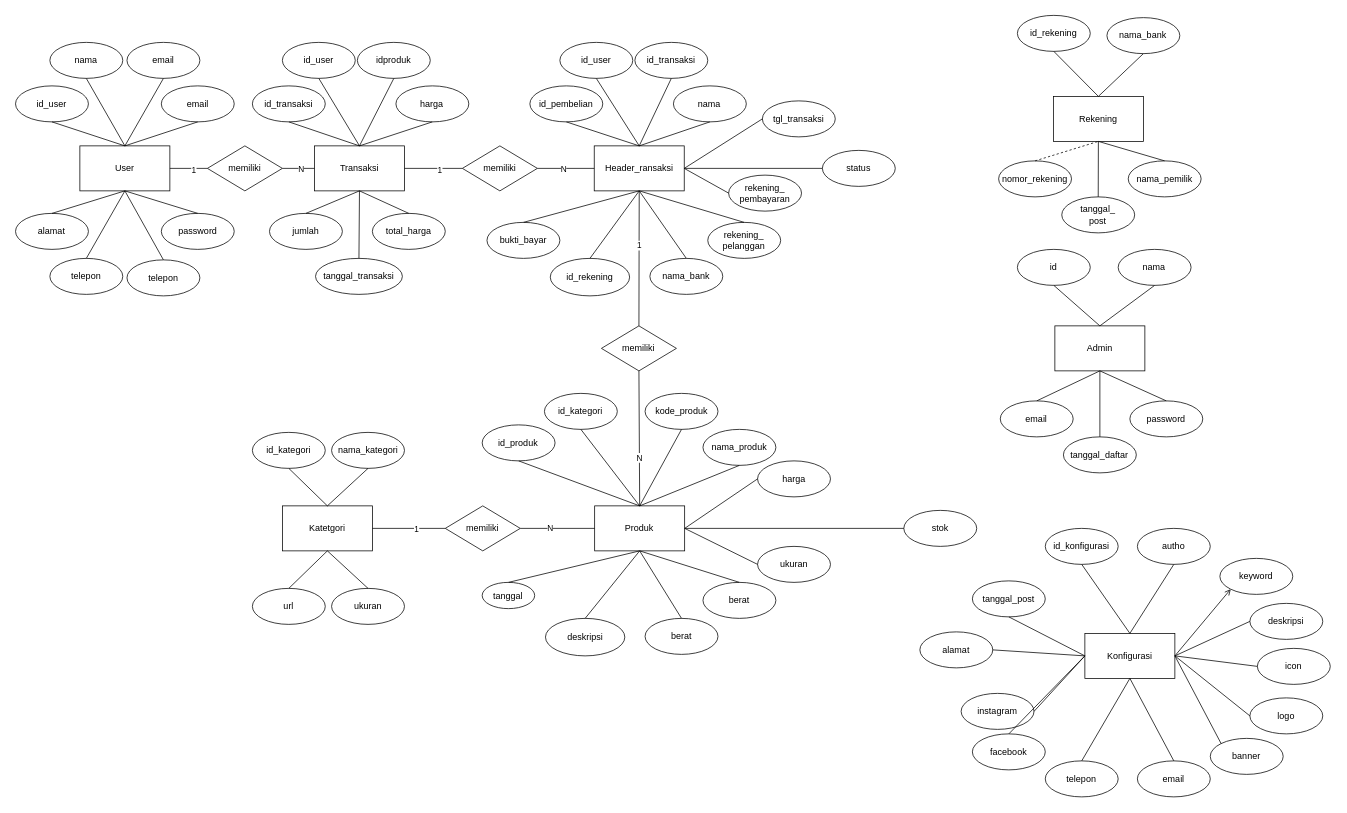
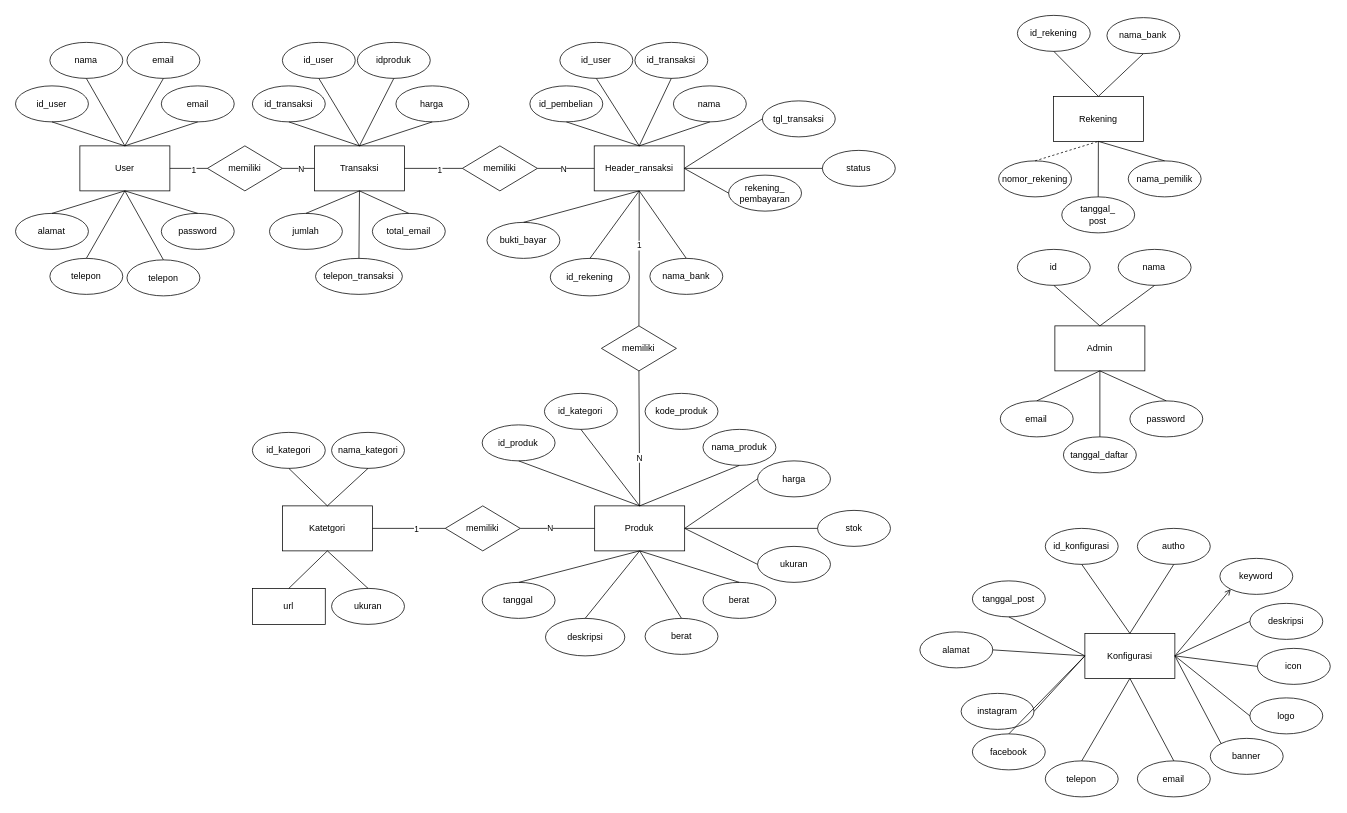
- <mxCell id="56" value="" style="endArrow=none;html=1;entryX=0.5;entryY=0;entryDx=0;entryDy=0;exitX=0.5;exitY=1;exitDx=0;exitDy=0;" edge="1" parent="1" source="34" target="51"><mxGeometry width="50" height="50" relative="1" as="geometry"><mxPoint x="938.8" y="254" as="sourcePoint" /><mxPoint x="1077.4" y="192" as="targetPoint" /></mxGeometry></mxCell>
- <mxCell id="22" value="total_harga" style="ellipse;whiteSpace=wrap;html=1;" vertex="1" parent="1"><mxGeometry x="496" y="284" width="97.2" height="48" as="geometry" /></mxCell>
+ <mxCell id="22" value="total_email" style="ellipse;whiteSpace=wrap;html=1;" vertex="1" parent="1"><mxGeometry x="496" y="284" width="97.2" height="48" as="geometry" /></mxCell>
- <mxCell id="51" value="rekening_&lt;br&gt;pelanggan" style="ellipse;whiteSpace=wrap;html=1;" vertex="1" parent="1"><mxGeometry x="943.2" y="296" width="97.2" height="48" as="geometry" /></mxCell>
- <mxCell id="20" value="tanggal_transaksi" style="ellipse;whiteSpace=wrap;html=1;" vertex="1" parent="1"><mxGeometry x="420.2" y="344" width="115.8" height="48" as="geometry" /></mxCell>
+ <mxCell id="20" value="telepon_transaksi" style="ellipse;whiteSpace=wrap;html=1;" vertex="1" parent="1"><mxGeometry x="420.2" y="344" width="115.8" height="48" as="geometry" /></mxCell>
- <mxCell id="71" value="" style="endArrow=none;html=1;exitX=0.5;exitY=0;exitDx=0;exitDy=0;entryX=0.5;entryY=1;entryDx=0;entryDy=0;" edge="1" parent="1" source="57" target="70"><mxGeometry width="50" height="50" relative="1" as="geometry"><mxPoint x="852.4" y="684" as="sourcePoint" /><mxPoint x="822.679" y="586.914" as="targetPoint" /></mxGeometry></mxCell>
- <mxCell id="75" value="stok" style="ellipse;whiteSpace=wrap;html=1;" vertex="1" parent="1"><mxGeometry x="1204.6" y="680" width="97.2" height="48" as="geometry" /></mxCell>
+ <mxCell id="75" value="stok" style="ellipse;whiteSpace=wrap;html=1;" vertex="1" parent="1"><mxGeometry x="1089.6" y="680" width="97.2" height="48" as="geometry" /></mxCell>
- <mxCell id="59" value="tanggal" style="ellipse;whiteSpace=wrap;html=1;" vertex="1" parent="1"><mxGeometry x="642.4" y="776" width="70" height="35" as="geometry" /></mxCell>
+ <mxCell id="59" value="tanggal" style="ellipse;whiteSpace=wrap;html=1;" vertex="1" parent="1"><mxGeometry x="642.4" y="776" width="97.2" height="48" as="geometry" /></mxCell>
- <mxCell id="97" value="url" style="ellipse;whiteSpace=wrap;html=1;" vertex="1" parent="1"><mxGeometry x="336" y="784" width="97.2" height="48" as="geometry" /></mxCell>
+ <mxCell id="97" value="url" style="whiteSpace=wrap;html=1;rounded=0;" vertex="1" parent="1"><mxGeometry x="336" y="784" width="97.2" height="48" as="geometry" /></mxCell>
